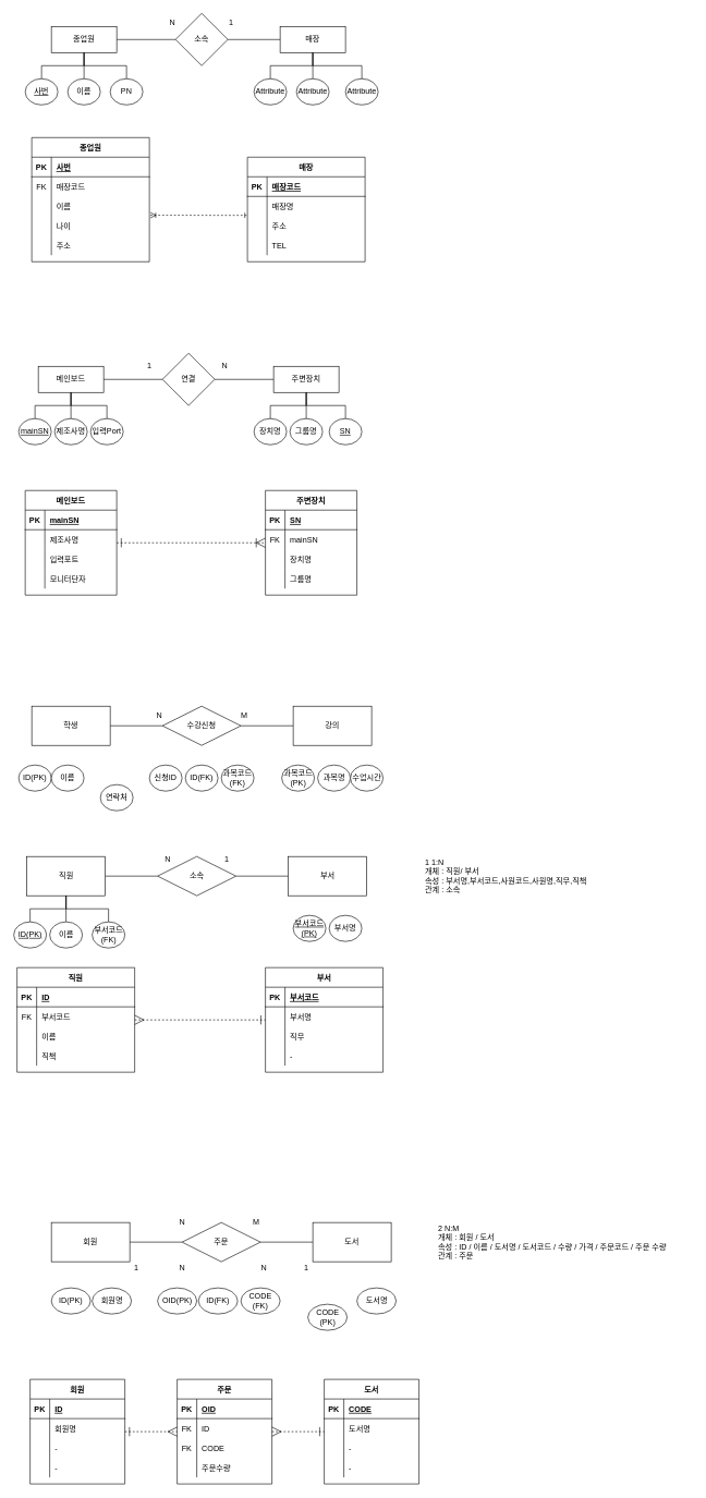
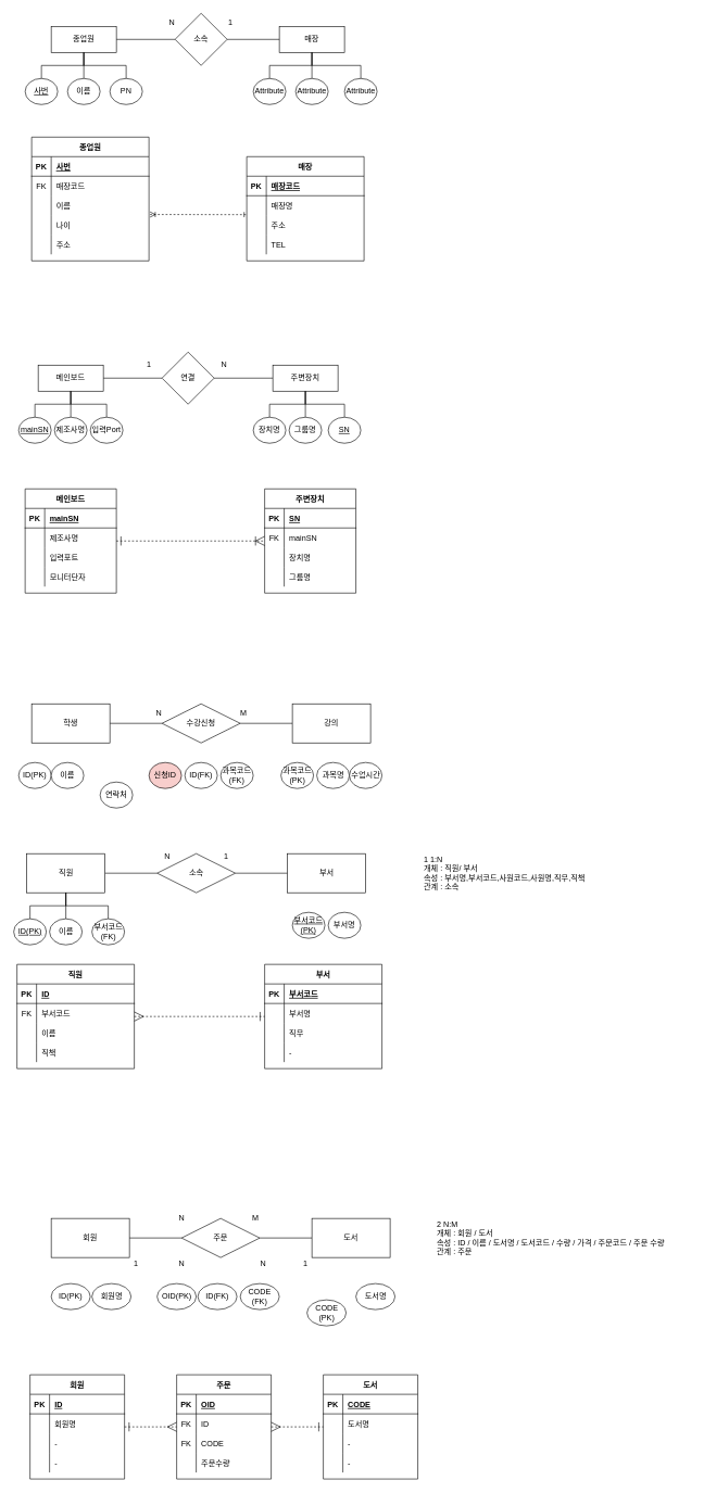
- <mxCell id="112" value="신청ID" style="ellipse;whiteSpace=wrap;html=1;align=center;" vertex="1" parent="1"><mxGeometry x="228" y="1170" width="50" height="40" as="geometry" /></mxCell>
+ <mxCell id="112" value="신청ID" style="ellipse;whiteSpace=wrap;html=1;align=center;fillColor=#f8cecc;" vertex="1" parent="1"><mxGeometry x="228" y="1170" width="50" height="40" as="geometry" /></mxCell>
